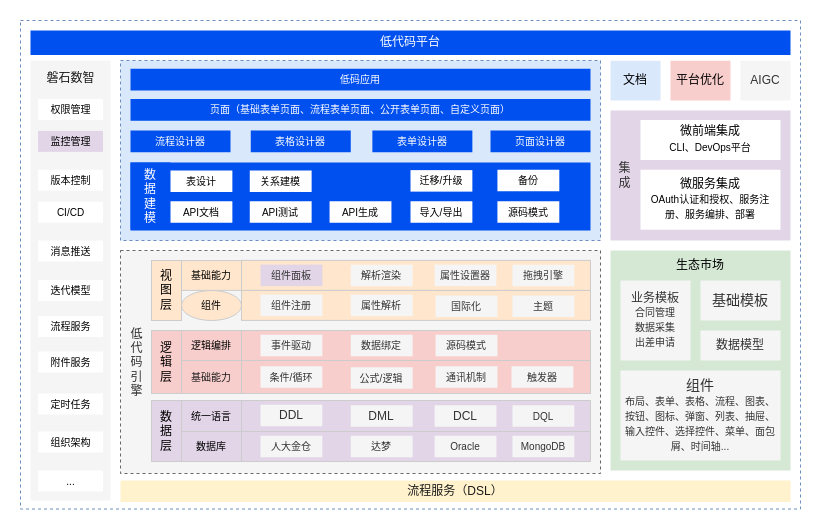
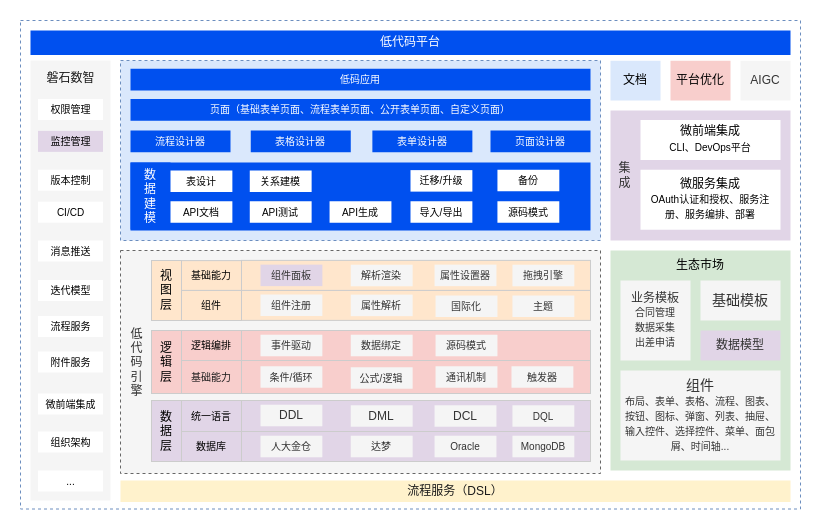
- <mxCell id="46" value="组件" style="ellipse;whiteSpace=wrap;html=1;fillColor=#ffe6cc;strokeColor=#CCCCCC;fontSize=10;" parent="1" vertex="1"><mxGeometry x="181" y="290" width="60" height="30" as="geometry" /></mxCell>
+ <mxCell id="46" value="组件" style="rounded=0;whiteSpace=wrap;html=1;fillColor=#ffe6cc;strokeColor=#CCCCCC;fontSize=10;" parent="1" vertex="1"><mxGeometry x="181" y="290" width="60" height="30" as="geometry" /></mxCell>
- <mxCell id="63" value="&lt;font style=&quot;font-size: 12px;&quot;&gt;数据模型&lt;/font&gt;" style="rounded=0;whiteSpace=wrap;html=1;strokeColor=none;fillColor=#f5f5f5;fontColor=#333333;fontSize=10;" parent="1" vertex="1"><mxGeometry x="700" y="330" width="80" height="30" as="geometry" /></mxCell>
+ <mxCell id="63" value="&lt;font style=&quot;font-size: 12px;&quot;&gt;数据模型&lt;/font&gt;" style="rounded=0;whiteSpace=wrap;html=1;strokeColor=none;fillColor=#e1d5e7;fontColor=#333333;fontSize=10;" parent="1" vertex="1"><mxGeometry x="700" y="330" width="80" height="30" as="geometry" /></mxCell>
- <mxCell id="17" value="定时任务" style="rounded=0;whiteSpace=wrap;html=1;fontSize=10;strokeColor=none;" parent="1" vertex="1"><mxGeometry x="37.5" y="393" width="65" height="21" as="geometry" /></mxCell>
+ <mxCell id="17" value="微前端集成" style="rounded=0;whiteSpace=wrap;html=1;fontSize=10;strokeColor=none;" parent="1" vertex="1"><mxGeometry x="37.5" y="393" width="65" height="21" as="geometry" /></mxCell>
